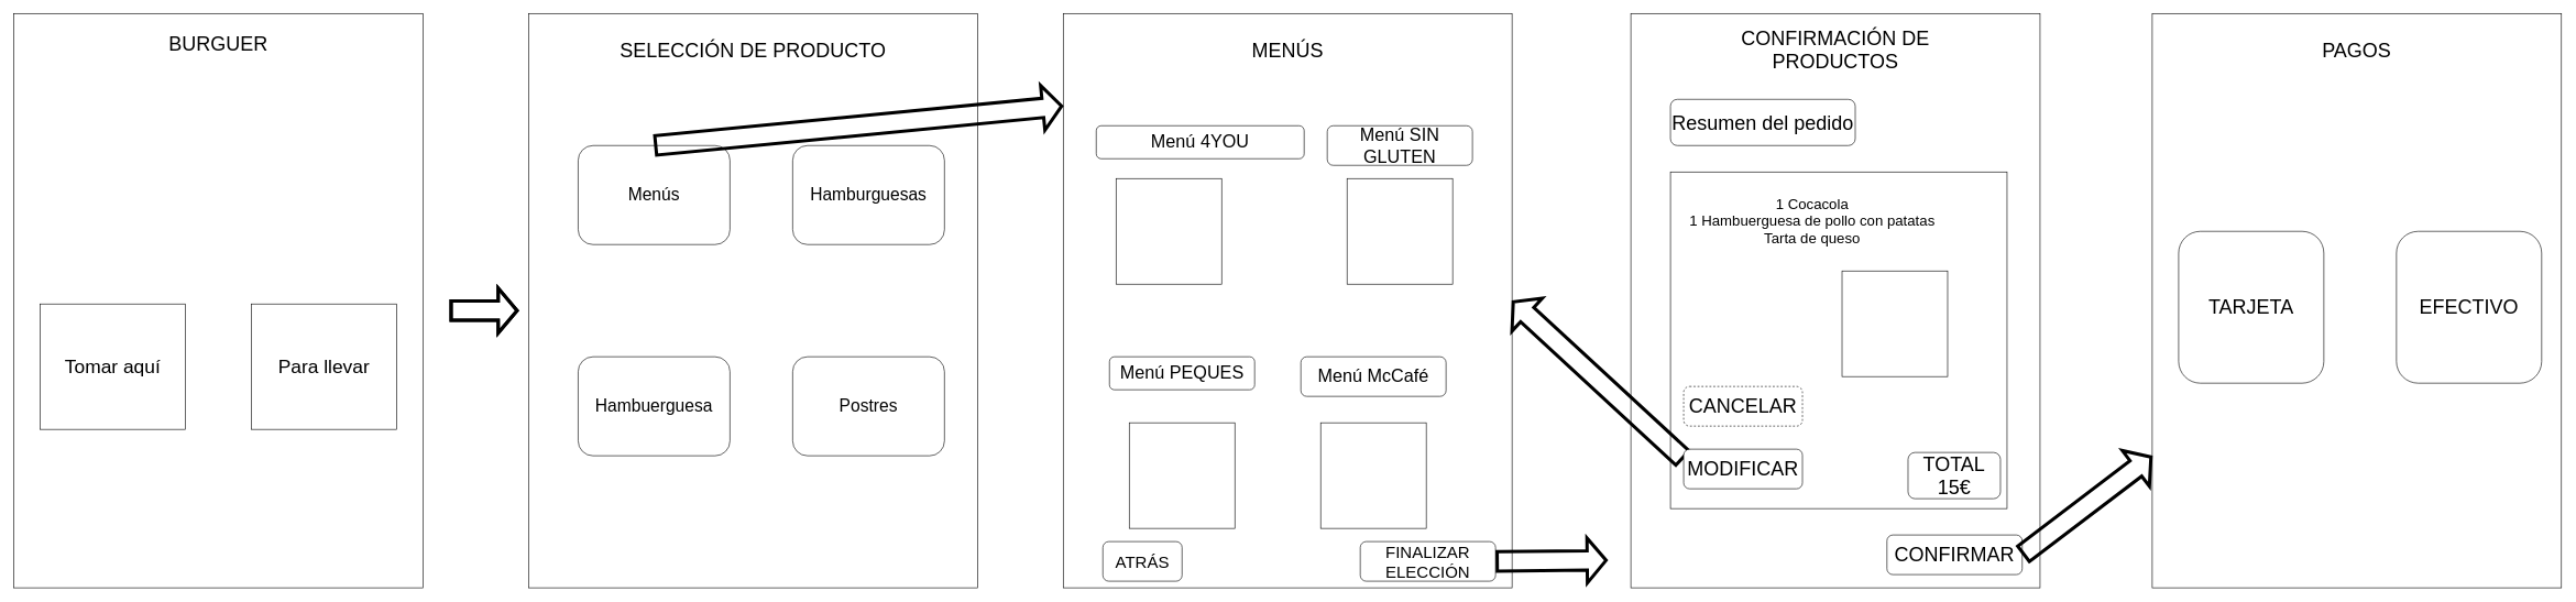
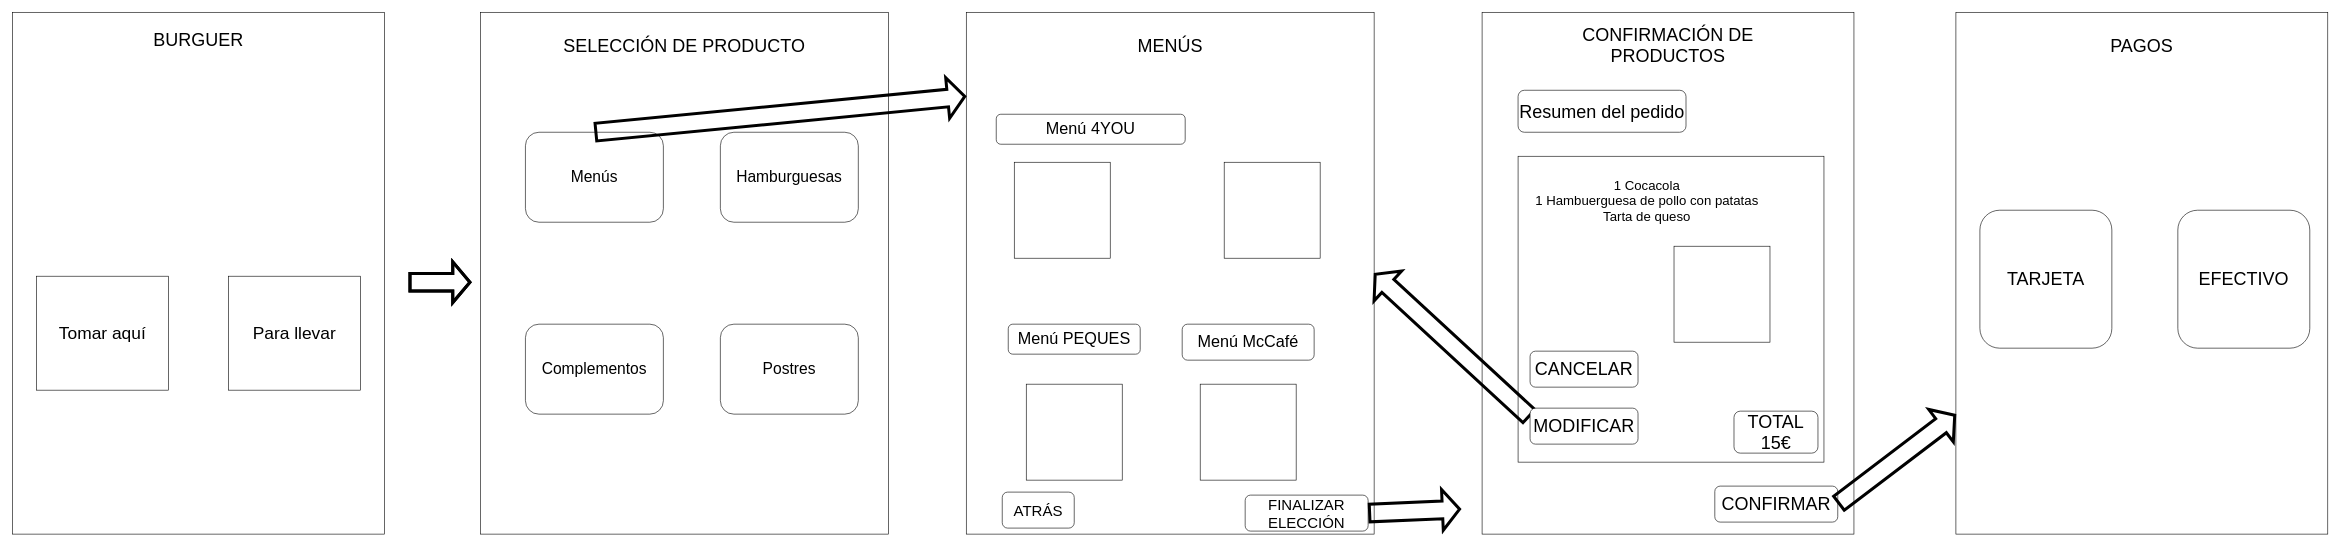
- <mxCell id="19" value="&lt;font style=&quot;font-size: 27px;&quot;&gt;Menú SIN GLUTEN&lt;/font&gt;" style="rounded=1;whiteSpace=wrap;html=1;" vertex="1" parent="1"><mxGeometry x="2010" y="190" width="220" height="60" as="geometry" /></mxCell>
- <mxCell id="12" value="&lt;span style=&quot;font-size: 26px;&quot;&gt;Hambuerguesa&lt;/span&gt;" style="rounded=1;whiteSpace=wrap;html=1;" vertex="1" parent="1"><mxGeometry x="875" y="540" width="230" height="150" as="geometry" /></mxCell>
+ <mxCell id="12" value="&lt;span style=&quot;font-size: 26px;&quot;&gt;Complementos&lt;/span&gt;" style="rounded=1;whiteSpace=wrap;html=1;" vertex="1" parent="1"><mxGeometry x="875" y="540" width="230" height="150" as="geometry" /></mxCell>
- <mxCell id="42" value="&lt;font style=&quot;font-size: 30px;&quot;&gt;CANCELAR&lt;/font&gt;" style="rounded=1;whiteSpace=wrap;html=1;dashed=1;" vertex="1" parent="1"><mxGeometry x="2550" y="585" width="180" height="60" as="geometry" /></mxCell>
+ <mxCell id="42" value="&lt;font style=&quot;font-size: 30px;&quot;&gt;CANCELAR&lt;/font&gt;" style="rounded=1;whiteSpace=wrap;html=1;" vertex="1" parent="1"><mxGeometry x="2550" y="585" width="180" height="60" as="geometry" /></mxCell>
- <mxCell id="24" value="&lt;font style=&quot;font-size: 25px;&quot;&gt;FINALIZAR ELECCIÓN&lt;/font&gt;" style="rounded=1;whiteSpace=wrap;html=1;" vertex="1" parent="1"><mxGeometry x="2060" y="820" width="205" height="60" as="geometry" /></mxCell>
+ <mxCell id="24" value="&lt;font style=&quot;font-size: 25px;&quot;&gt;FINALIZAR ELECCIÓN&lt;/font&gt;" style="rounded=1;whiteSpace=wrap;html=1;" vertex="1" parent="1"><mxGeometry x="2075" y="825" width="205" height="60" as="geometry" /></mxCell>
